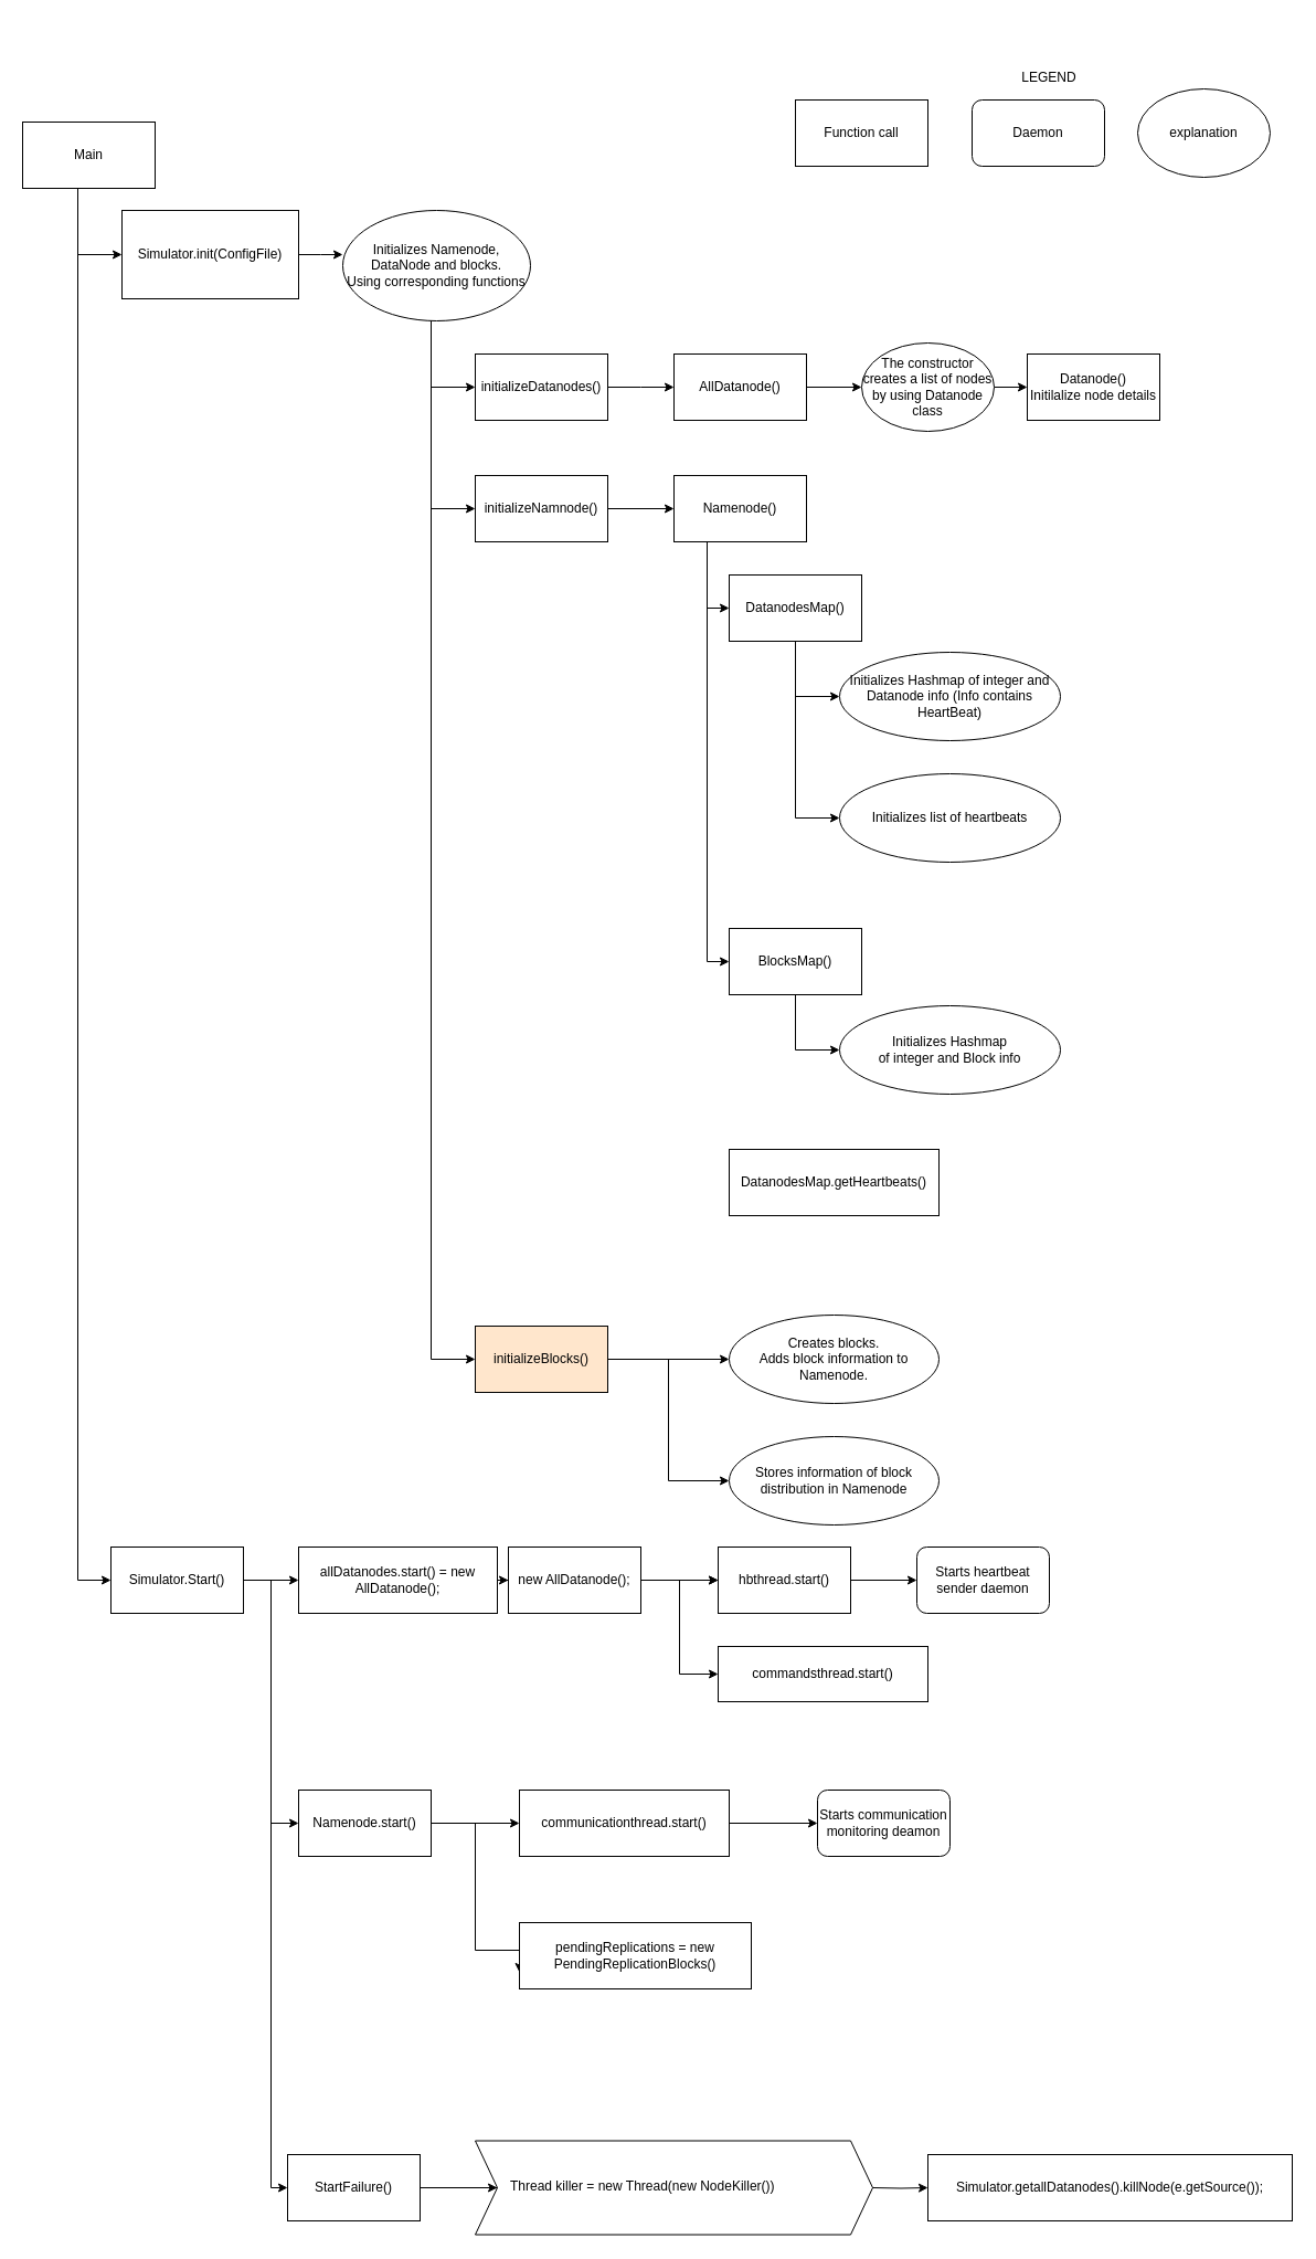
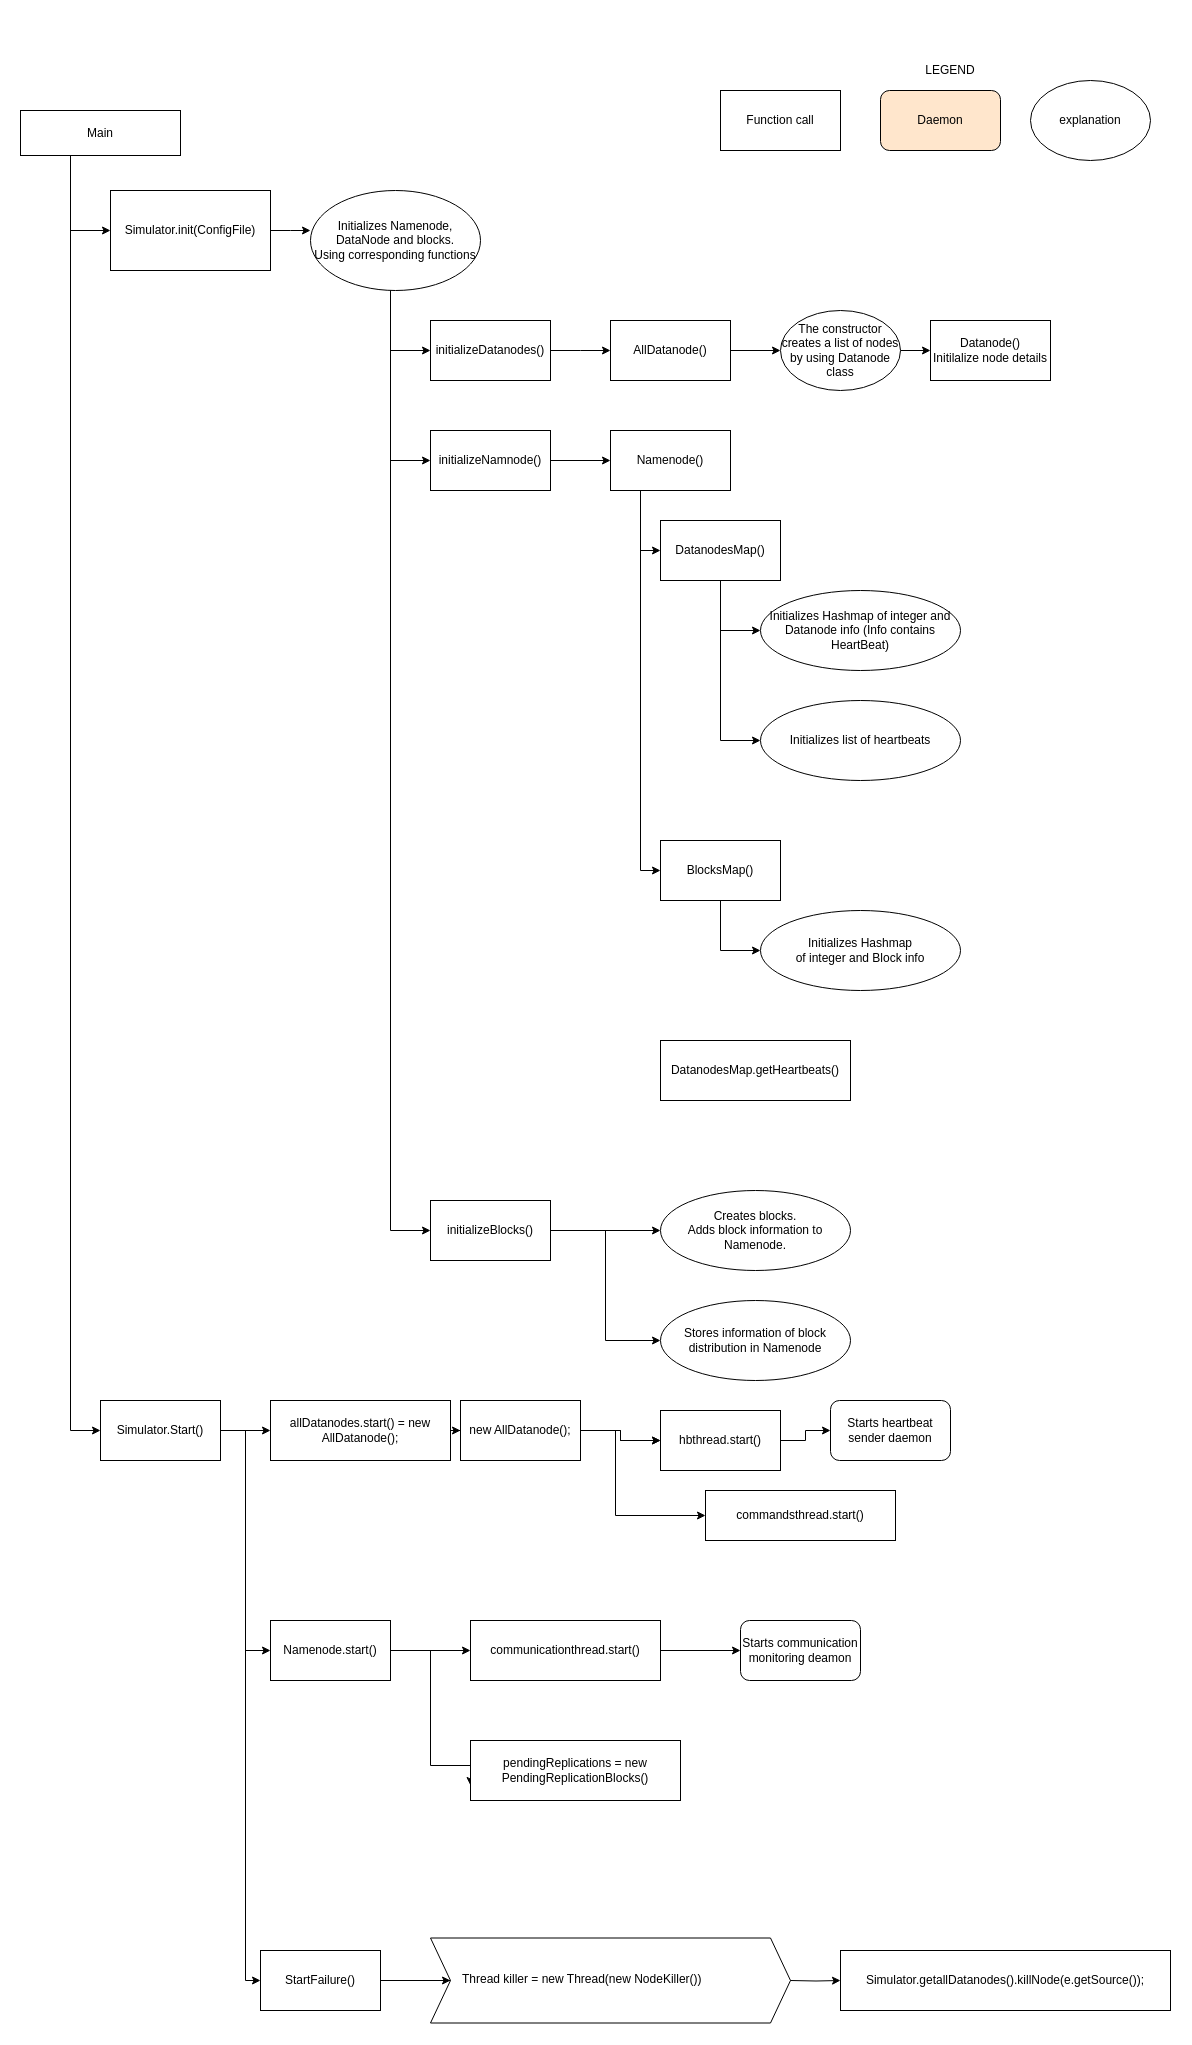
- <mxCell id="58" value="Daemon" style="rounded=1;whiteSpace=wrap;html=1;" parent="1" vertex="1"><mxGeometry x="880" y="90" width="120" height="60" as="geometry" /></mxCell>
+ <mxCell id="58" value="Daemon" style="rounded=1;whiteSpace=wrap;html=1;fillColor=#ffe6cc;" parent="1" vertex="1"><mxGeometry x="880" y="90" width="120" height="60" as="geometry" /></mxCell>
- <mxCell id="4" value="Main" style="rounded=0;whiteSpace=wrap;html=1;" parent="1" vertex="1"><mxGeometry x="20" y="110" width="120" height="60" as="geometry" /></mxCell>
+ <mxCell id="4" value="Main" style="rounded=0;whiteSpace=wrap;html=1;" parent="1" vertex="1"><mxGeometry x="20" y="110" width="160" height="45" as="geometry" /></mxCell>
- <mxCell id="32" value="initializeBlocks()" style="rounded=0;whiteSpace=wrap;html=1;fillColor=#ffe6cc;" parent="1" vertex="1"><mxGeometry x="430" y="1200" width="120" height="60" as="geometry" /></mxCell>
+ <mxCell id="32" value="initializeBlocks()" style="rounded=0;whiteSpace=wrap;html=1;" parent="1" vertex="1"><mxGeometry x="430" y="1200" width="120" height="60" as="geometry" /></mxCell>
- <mxCell id="54" value="hbthread.start()" style="rounded=0;whiteSpace=wrap;html=1;" parent="1" vertex="1"><mxGeometry x="650" y="1400" width="120" height="60" as="geometry" /></mxCell>
+ <mxCell id="54" value="hbthread.start()" style="rounded=0;whiteSpace=wrap;html=1;" parent="1" vertex="1"><mxGeometry x="660" y="1410" width="120" height="60" as="geometry" /></mxCell>
- <mxCell id="55" value="commandsthread.start()" style="rounded=0;whiteSpace=wrap;html=1;" parent="1" vertex="1"><mxGeometry x="650" y="1490" width="190" height="50" as="geometry" /></mxCell>
+ <mxCell id="55" value="commandsthread.start()" style="rounded=0;whiteSpace=wrap;html=1;" parent="1" vertex="1"><mxGeometry x="705" y="1490" width="190" height="50" as="geometry" /></mxCell>
